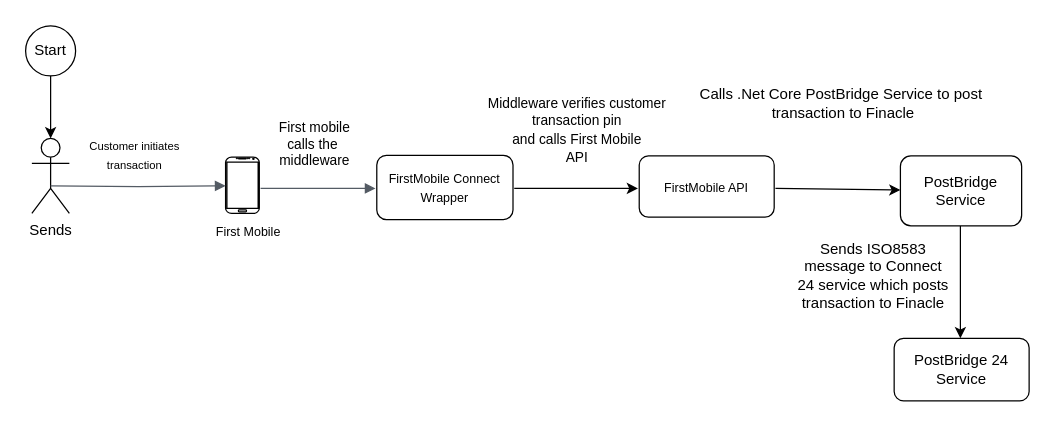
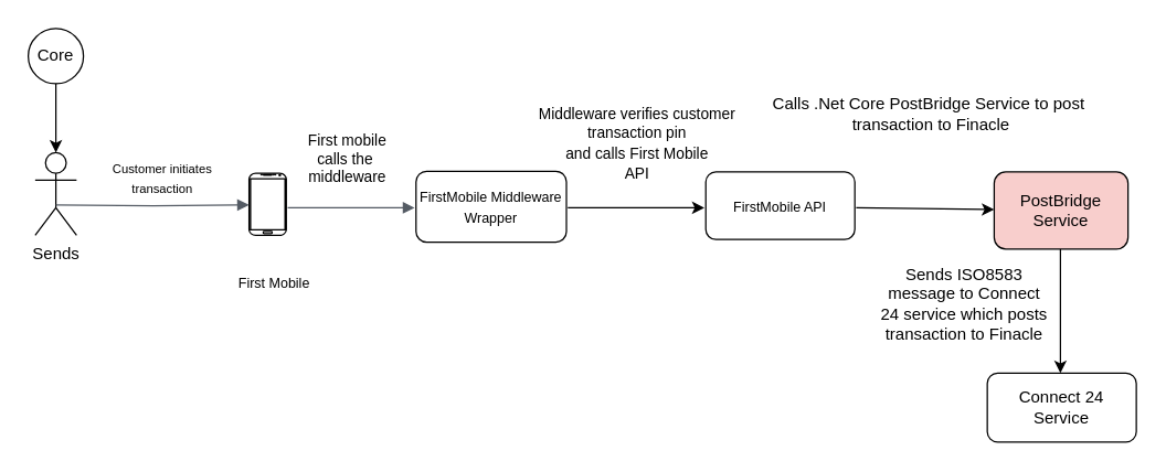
- <mxCell id="2" value="Start" style="ellipse;whiteSpace=wrap;html=1;aspect=fixed;" parent="1" vertex="1"><mxGeometry x="20" y="20" width="40" height="40" as="geometry" /></mxCell>
+ <mxCell id="2" value="Core" style="ellipse;whiteSpace=wrap;html=1;aspect=fixed;" parent="1" vertex="1"><mxGeometry x="20" y="20" width="40" height="40" as="geometry" /></mxCell>
- <mxCell id="8" value="&lt;font style=&quot;font-size: 9px;&quot;&gt;Customer initiates&lt;/font&gt;&lt;div&gt;&lt;font style=&quot;font-size: 9px;&quot;&gt;transaction&lt;/font&gt;&lt;/div&gt;" style="text;html=1;align=center;verticalAlign=middle;resizable=0;points=[];autosize=1;strokeColor=none;fillColor=none;" parent="1" vertex="1"><mxGeometry x="57" y="103" width="100" height="40" as="geometry" /></mxCell>
+ <mxCell id="8" value="&lt;font style=&quot;font-size: 9px;&quot;&gt;Customer initiates&lt;/font&gt;&lt;div&gt;&lt;font style=&quot;font-size: 9px;&quot;&gt;transaction&lt;/font&gt;&lt;/div&gt;" style="text;html=1;align=center;verticalAlign=middle;resizable=0;points=[];autosize=1;strokeColor=none;fillColor=none;" parent="1" vertex="1"><mxGeometry x="67" y="108" width="100" height="40" as="geometry" /></mxCell>
- <mxCell id="10" value="&lt;font style=&quot;font-size: 10px;&quot;&gt;FirstMobile Connect Wrapper&lt;/font&gt;" style="rounded=1;whiteSpace=wrap;html=1;" parent="1" vertex="1"><mxGeometry x="301" y="123.5" width="109" height="51.5" as="geometry" /></mxCell>
+ <mxCell id="10" value="&lt;font style=&quot;font-size: 10px;&quot;&gt;FirstMobile Middleware Wrapper&lt;/font&gt;" style="rounded=1;whiteSpace=wrap;html=1;" parent="1" vertex="1"><mxGeometry x="301" y="123.5" width="109" height="51.5" as="geometry" /></mxCell>
- <mxCell id="17" value="PostBridge Service" style="rounded=1;whiteSpace=wrap;html=1;" parent="1" vertex="1"><mxGeometry x="720" y="124" width="97" height="56" as="geometry" /></mxCell>
+ <mxCell id="17" value="PostBridge Service" style="rounded=1;whiteSpace=wrap;html=1;fillColor=#f8cecc;" parent="1" vertex="1"><mxGeometry x="720" y="124" width="97" height="56" as="geometry" /></mxCell>
- <mxCell id="7" value="&lt;font style=&quot;font-size: 10px;&quot;&gt;First Mobile&lt;/font&gt;" style="text;html=1;align=center;verticalAlign=middle;resizable=0;points=[];autosize=1;strokeColor=none;fillColor=none;" parent="1" vertex="1"><mxGeometry x="157.5" y="170" width="80" height="30" as="geometry" /></mxCell>
+ <mxCell id="7" value="&lt;font style=&quot;font-size: 10px;&quot;&gt;First Mobile&lt;/font&gt;" style="text;html=1;align=center;verticalAlign=middle;resizable=0;points=[];autosize=1;strokeColor=none;fillColor=none;" parent="1" vertex="1"><mxGeometry x="157.5" y="190" width="80" height="30" as="geometry" /></mxCell>
- <mxCell id="19" value="PostBridge 24&lt;div&gt;Service&lt;/div&gt;" style="rounded=1;whiteSpace=wrap;html=1;" parent="1" vertex="1"><mxGeometry x="715" y="270" width="108" height="50" as="geometry" /></mxCell>
+ <mxCell id="19" value="Connect 24&lt;div&gt;Service&lt;/div&gt;" style="rounded=1;whiteSpace=wrap;html=1;" parent="1" vertex="1"><mxGeometry x="715" y="270" width="108" height="50" as="geometry" /></mxCell>
